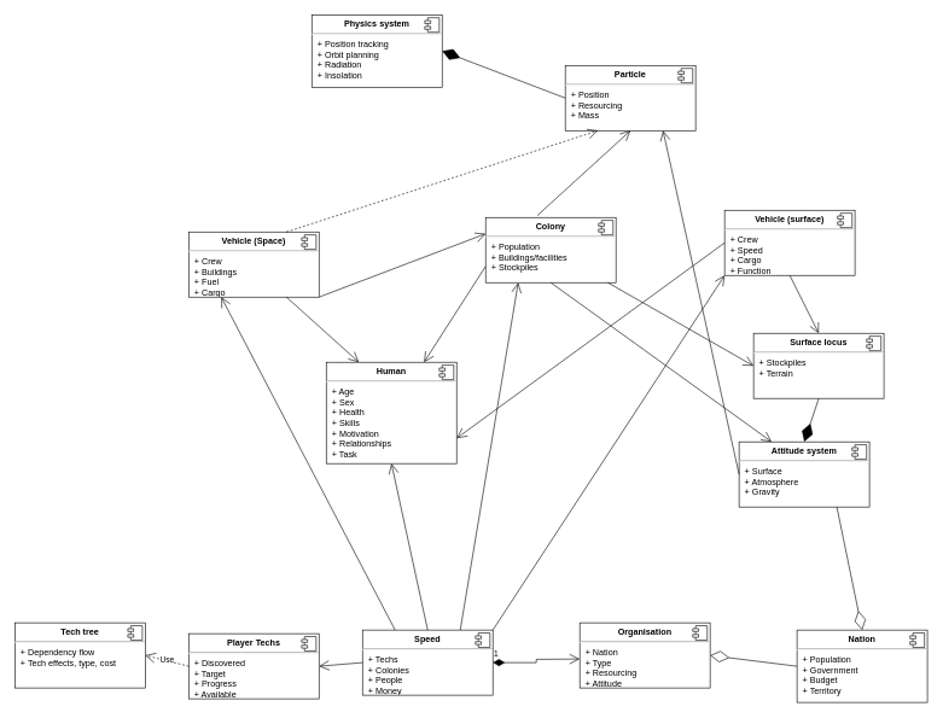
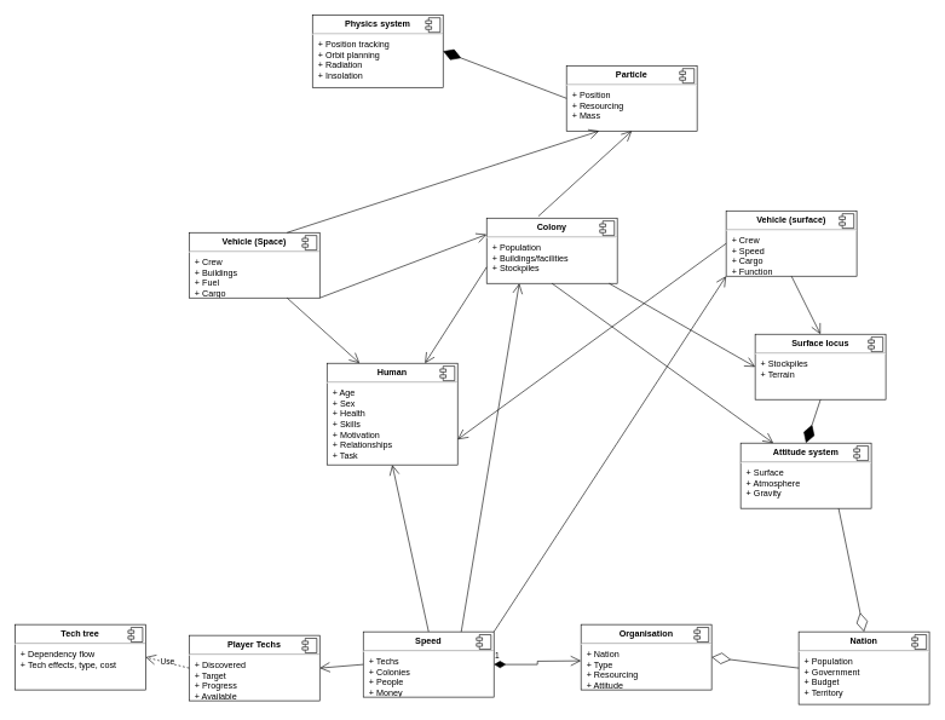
- <mxCell id="29" value="" style="endArrow=open;endFill=1;endSize=12;html=1;rounded=0;exitX=0.75;exitY=0;exitDx=0;exitDy=0;entryX=0.25;entryY=1;entryDx=0;entryDy=0;dashed=1;" parent="1" source="16" target="26" edge="1"><mxGeometry width="160" relative="1" as="geometry"><mxPoint x="810" y="430" as="sourcePoint" /><mxPoint x="970" y="430" as="targetPoint" /></mxGeometry></mxCell>
+ <mxCell id="29" value="" style="endArrow=open;endFill=1;endSize=12;html=1;rounded=0;exitX=0.75;exitY=0;exitDx=0;exitDy=0;entryX=0.25;entryY=1;entryDx=0;entryDy=0;" parent="1" source="16" target="26" edge="1"><mxGeometry width="160" relative="1" as="geometry"><mxPoint x="810" y="430" as="sourcePoint" /><mxPoint x="970" y="430" as="targetPoint" /></mxGeometry></mxCell>
- <mxCell id="30" value="" style="endArrow=open;endFill=1;endSize=12;html=1;rounded=0;exitX=0;exitY=0.5;exitDx=0;exitDy=0;entryX=0.75;entryY=1;entryDx=0;entryDy=0;" parent="1" source="10" target="26" edge="1"><mxGeometry width="160" relative="1" as="geometry"><mxPoint x="940" y="540" as="sourcePoint" /><mxPoint x="1100" y="540" as="targetPoint" /></mxGeometry></mxCell>
- <mxCell id="46" value="" style="endArrow=open;endFill=1;endSize=12;html=1;rounded=0;entryX=0.25;entryY=1;entryDx=0;entryDy=0;exitX=0.25;exitY=0;exitDx=0;exitDy=0;" edge="1" parent="1" source="4" target="16"><mxGeometry width="160" relative="1" as="geometry"><mxPoint x="530" y="860" as="sourcePoint" /><mxPoint x="520" y="800" as="targetPoint" /></mxGeometry></mxCell>
